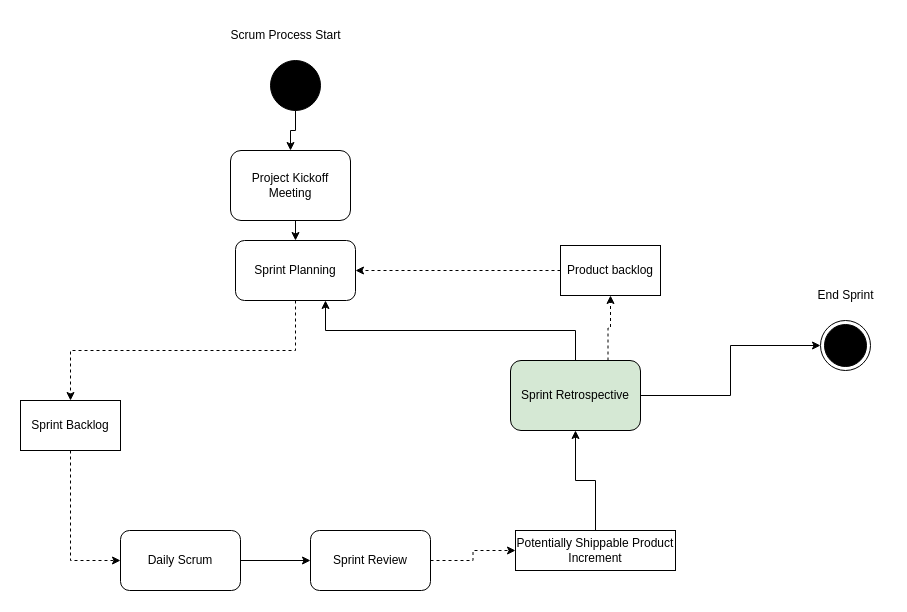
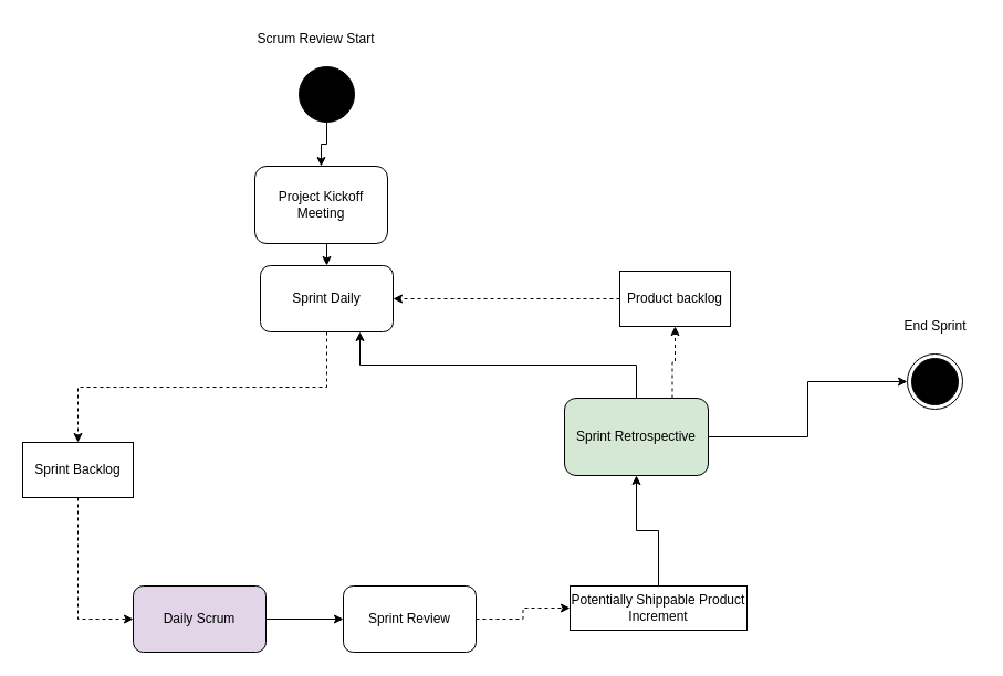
- <mxCell id="6" value="Scrum Process Start" style="text;html=1;align=center;verticalAlign=middle;resizable=0;points=[];autosize=1;strokeColor=none;fillColor=none;" vertex="1" parent="1"><mxGeometry x="220" y="20" width="130" height="30" as="geometry" /></mxCell>
+ <mxCell id="6" value="Scrum Review Start" style="text;html=1;align=center;verticalAlign=middle;resizable=0;points=[];autosize=1;strokeColor=none;fillColor=none;" vertex="1" parent="1"><mxGeometry x="220" y="20" width="130" height="30" as="geometry" /></mxCell>
- <mxCell id="9" value="Sprint Planning" style="rounded=1;whiteSpace=wrap;html=1;" vertex="1" parent="1"><mxGeometry x="235" y="240" width="120" height="60" as="geometry" /></mxCell>
+ <mxCell id="9" value="Sprint Daily" style="rounded=1;whiteSpace=wrap;html=1;" vertex="1" parent="1"><mxGeometry x="235" y="240" width="120" height="60" as="geometry" /></mxCell>
- <mxCell id="11" value="Daily Scrum" style="rounded=1;whiteSpace=wrap;html=1;" vertex="1" parent="1"><mxGeometry x="120" y="530" width="120" height="60" as="geometry" /></mxCell>
+ <mxCell id="11" value="Daily Scrum" style="rounded=1;whiteSpace=wrap;html=1;fillColor=#e1d5e7;" vertex="1" parent="1"><mxGeometry x="120" y="530" width="120" height="60" as="geometry" /></mxCell>
